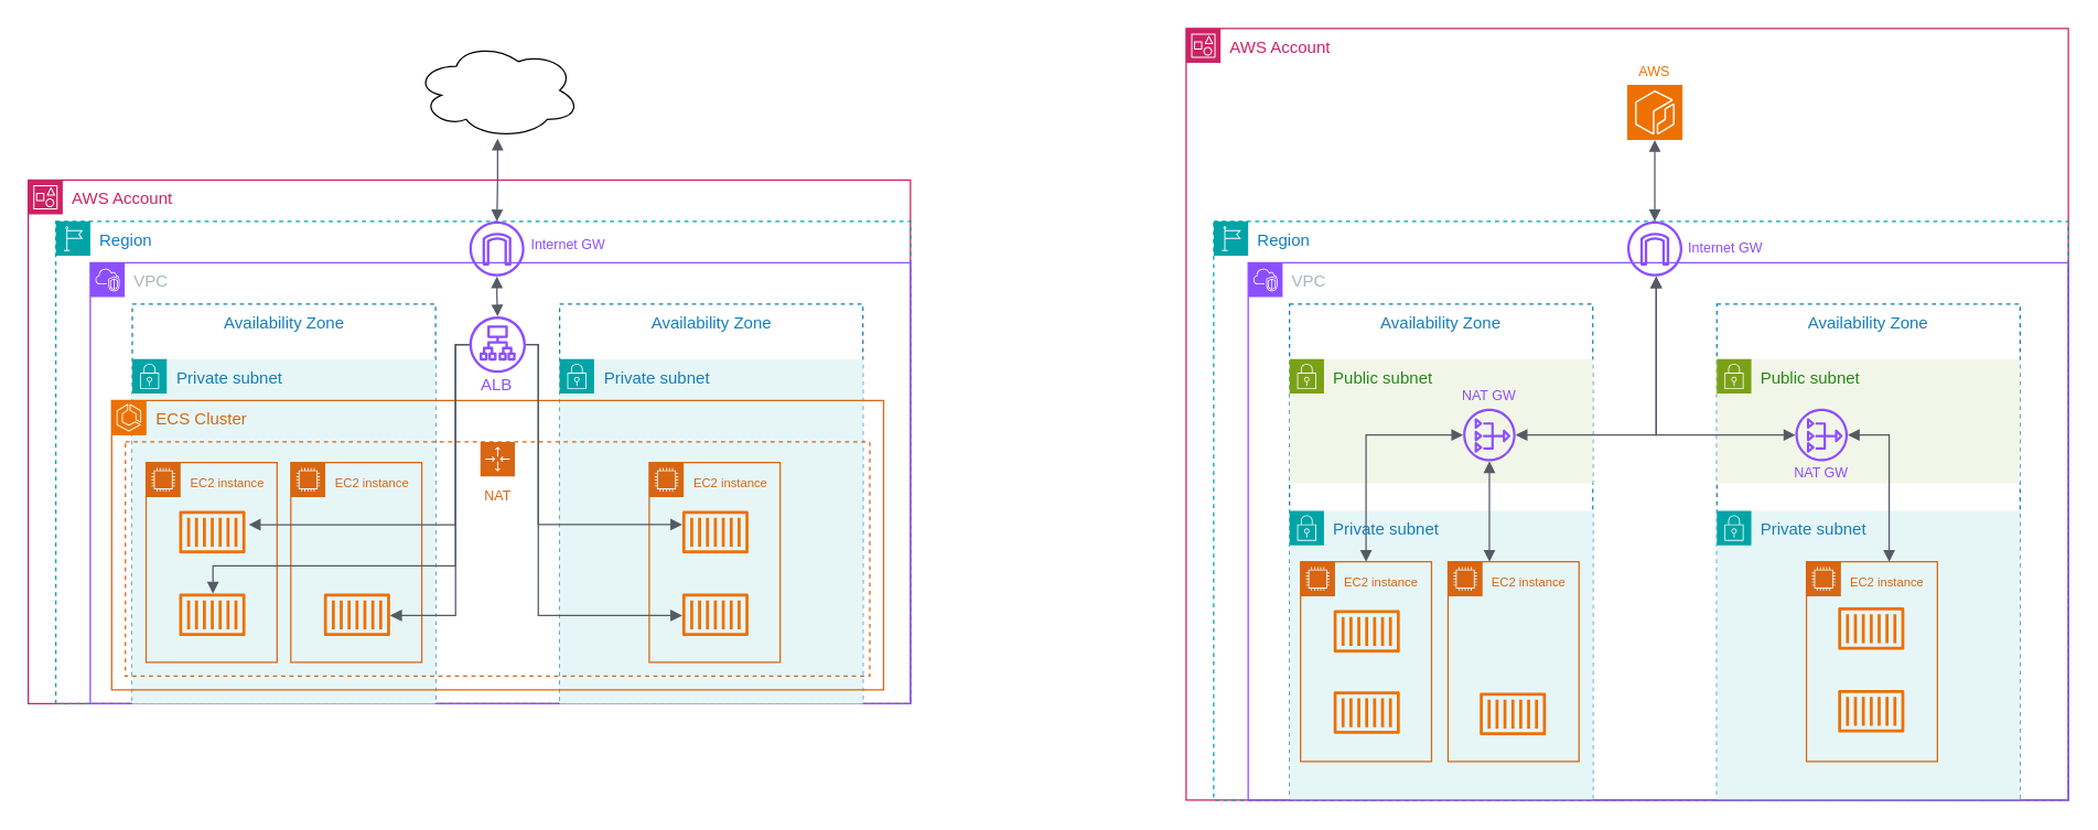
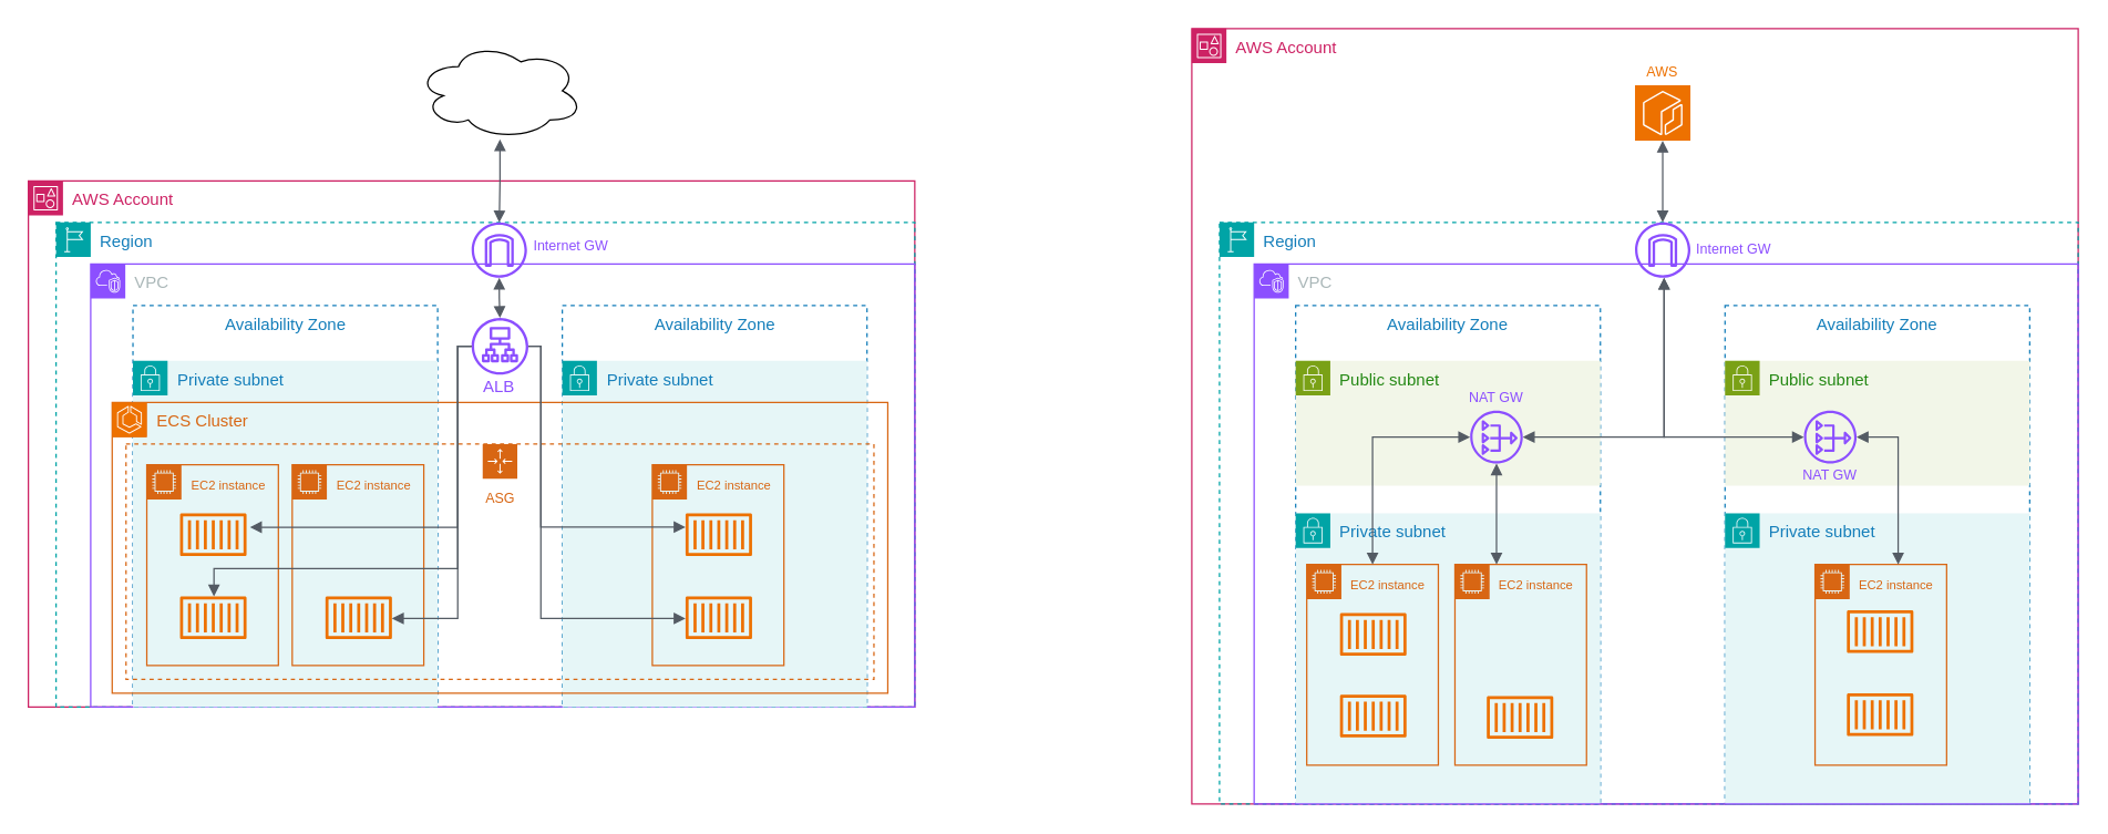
- <mxCell id="46" value="&lt;font style=&quot;font-size: 10px;&quot;&gt;NAT&lt;/font&gt;" style="points=[[0,0],[0.25,0],[0.5,0],[0.75,0],[1,0],[1,0.25],[1,0.5],[1,0.75],[1,1],[0.75,1],[0.5,1],[0.25,1],[0,1],[0,0.75],[0,0.5],[0,0.25]];outlineConnect=0;gradientColor=none;html=1;whiteSpace=wrap;fontSize=12;fontStyle=0;container=1;pointerEvents=0;collapsible=0;recursiveResize=0;shape=mxgraph.aws4.groupCenter;grIcon=mxgraph.aws4.group_auto_scaling_group;grStroke=1;strokeColor=#D86613;fillColor=none;verticalAlign=top;align=center;fontColor=#D86613;dashed=1;spacingTop=25;" parent="44" vertex="1"><mxGeometry x="10" y="30" width="540" height="170" as="geometry" /></mxCell>
+ <mxCell id="46" value="&lt;font style=&quot;font-size: 10px;&quot;&gt;ASG&lt;/font&gt;" style="points=[[0,0],[0.25,0],[0.5,0],[0.75,0],[1,0],[1,0.25],[1,0.5],[1,0.75],[1,1],[0.75,1],[0.5,1],[0.25,1],[0,1],[0,0.75],[0,0.5],[0,0.25]];outlineConnect=0;gradientColor=none;html=1;whiteSpace=wrap;fontSize=12;fontStyle=0;container=1;pointerEvents=0;collapsible=0;recursiveResize=0;shape=mxgraph.aws4.groupCenter;grIcon=mxgraph.aws4.group_auto_scaling_group;grStroke=1;strokeColor=#D86613;fillColor=none;verticalAlign=top;align=center;fontColor=#D86613;dashed=1;spacingTop=25;" parent="44" vertex="1"><mxGeometry x="10" y="30" width="540" height="170" as="geometry" /></mxCell>
